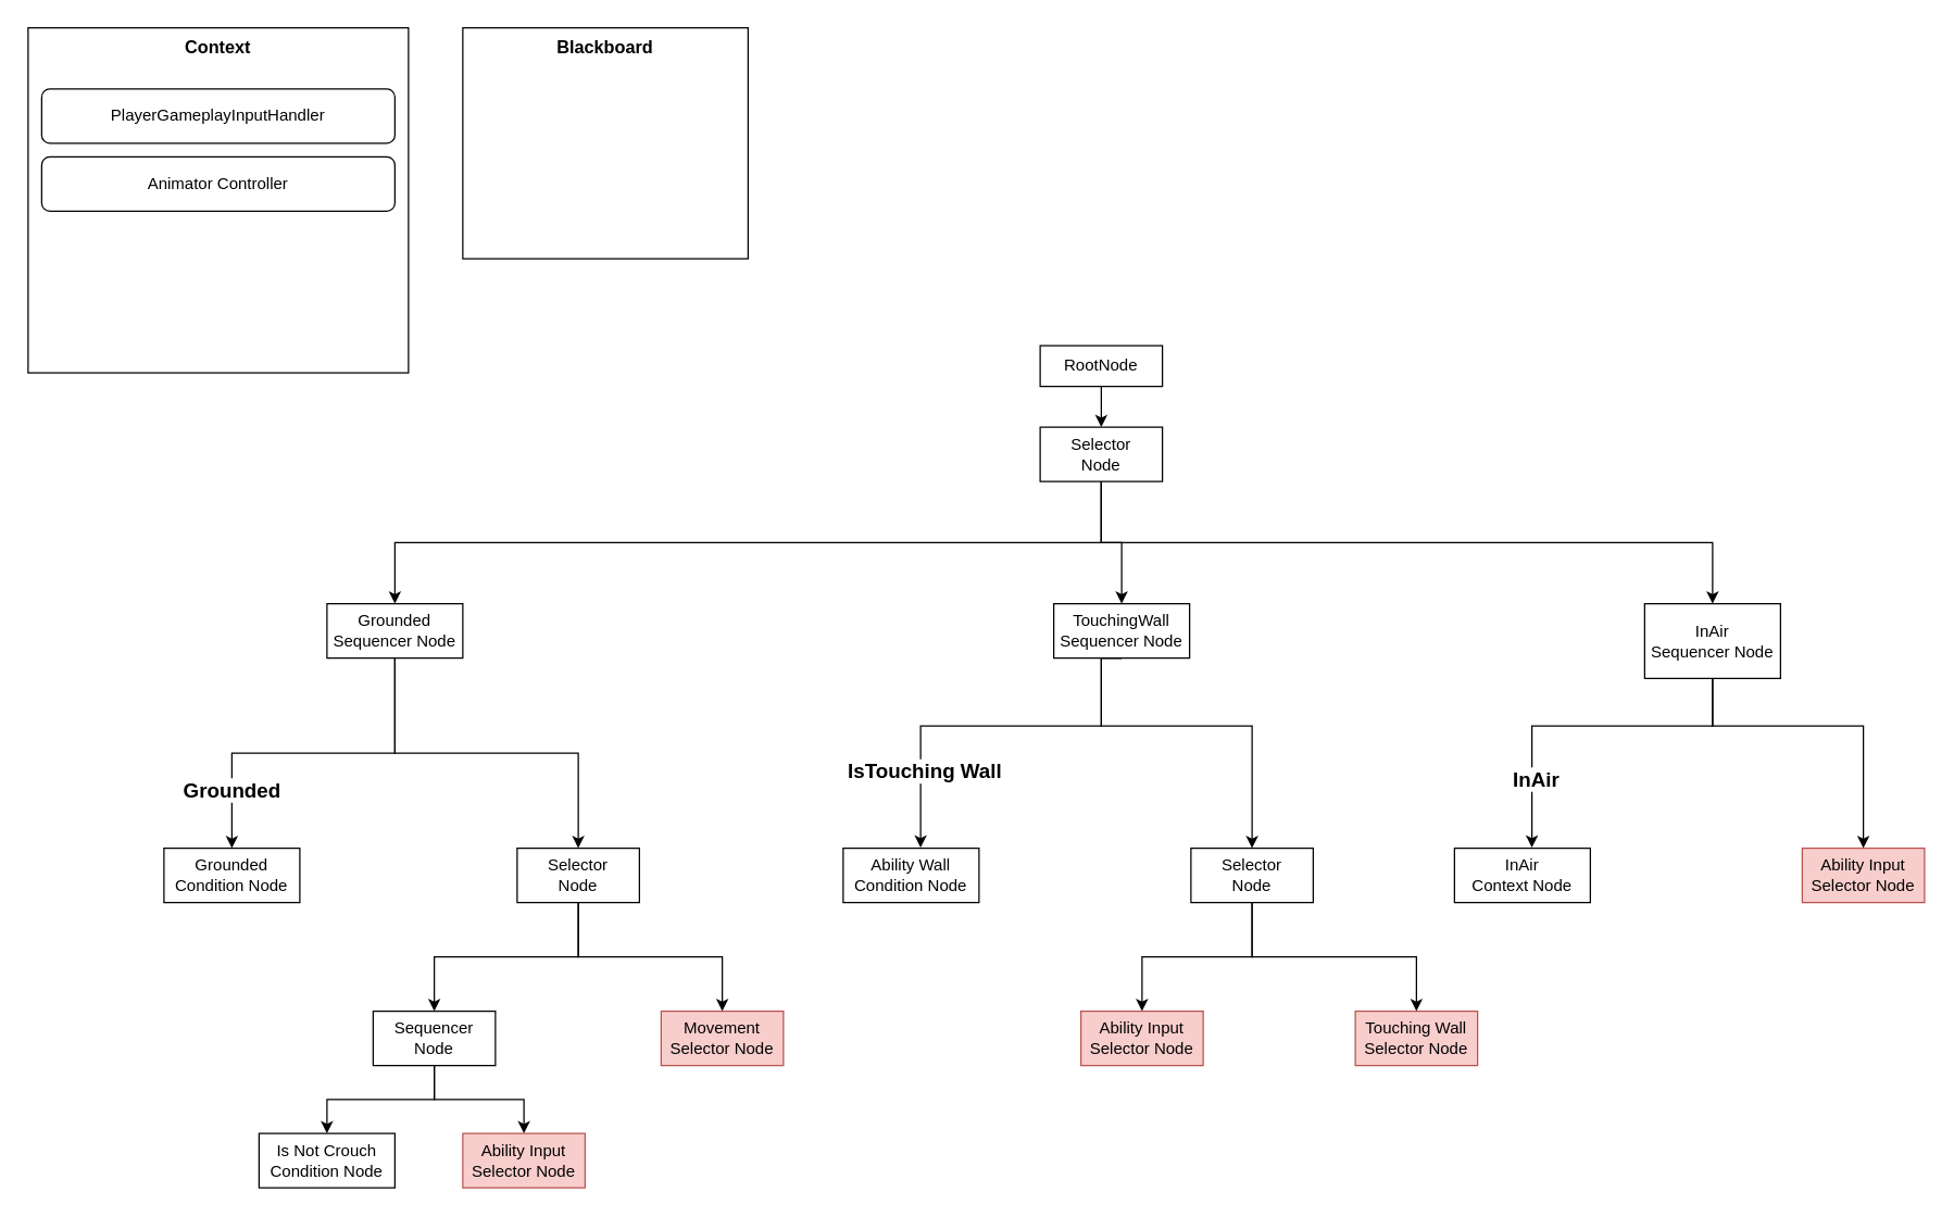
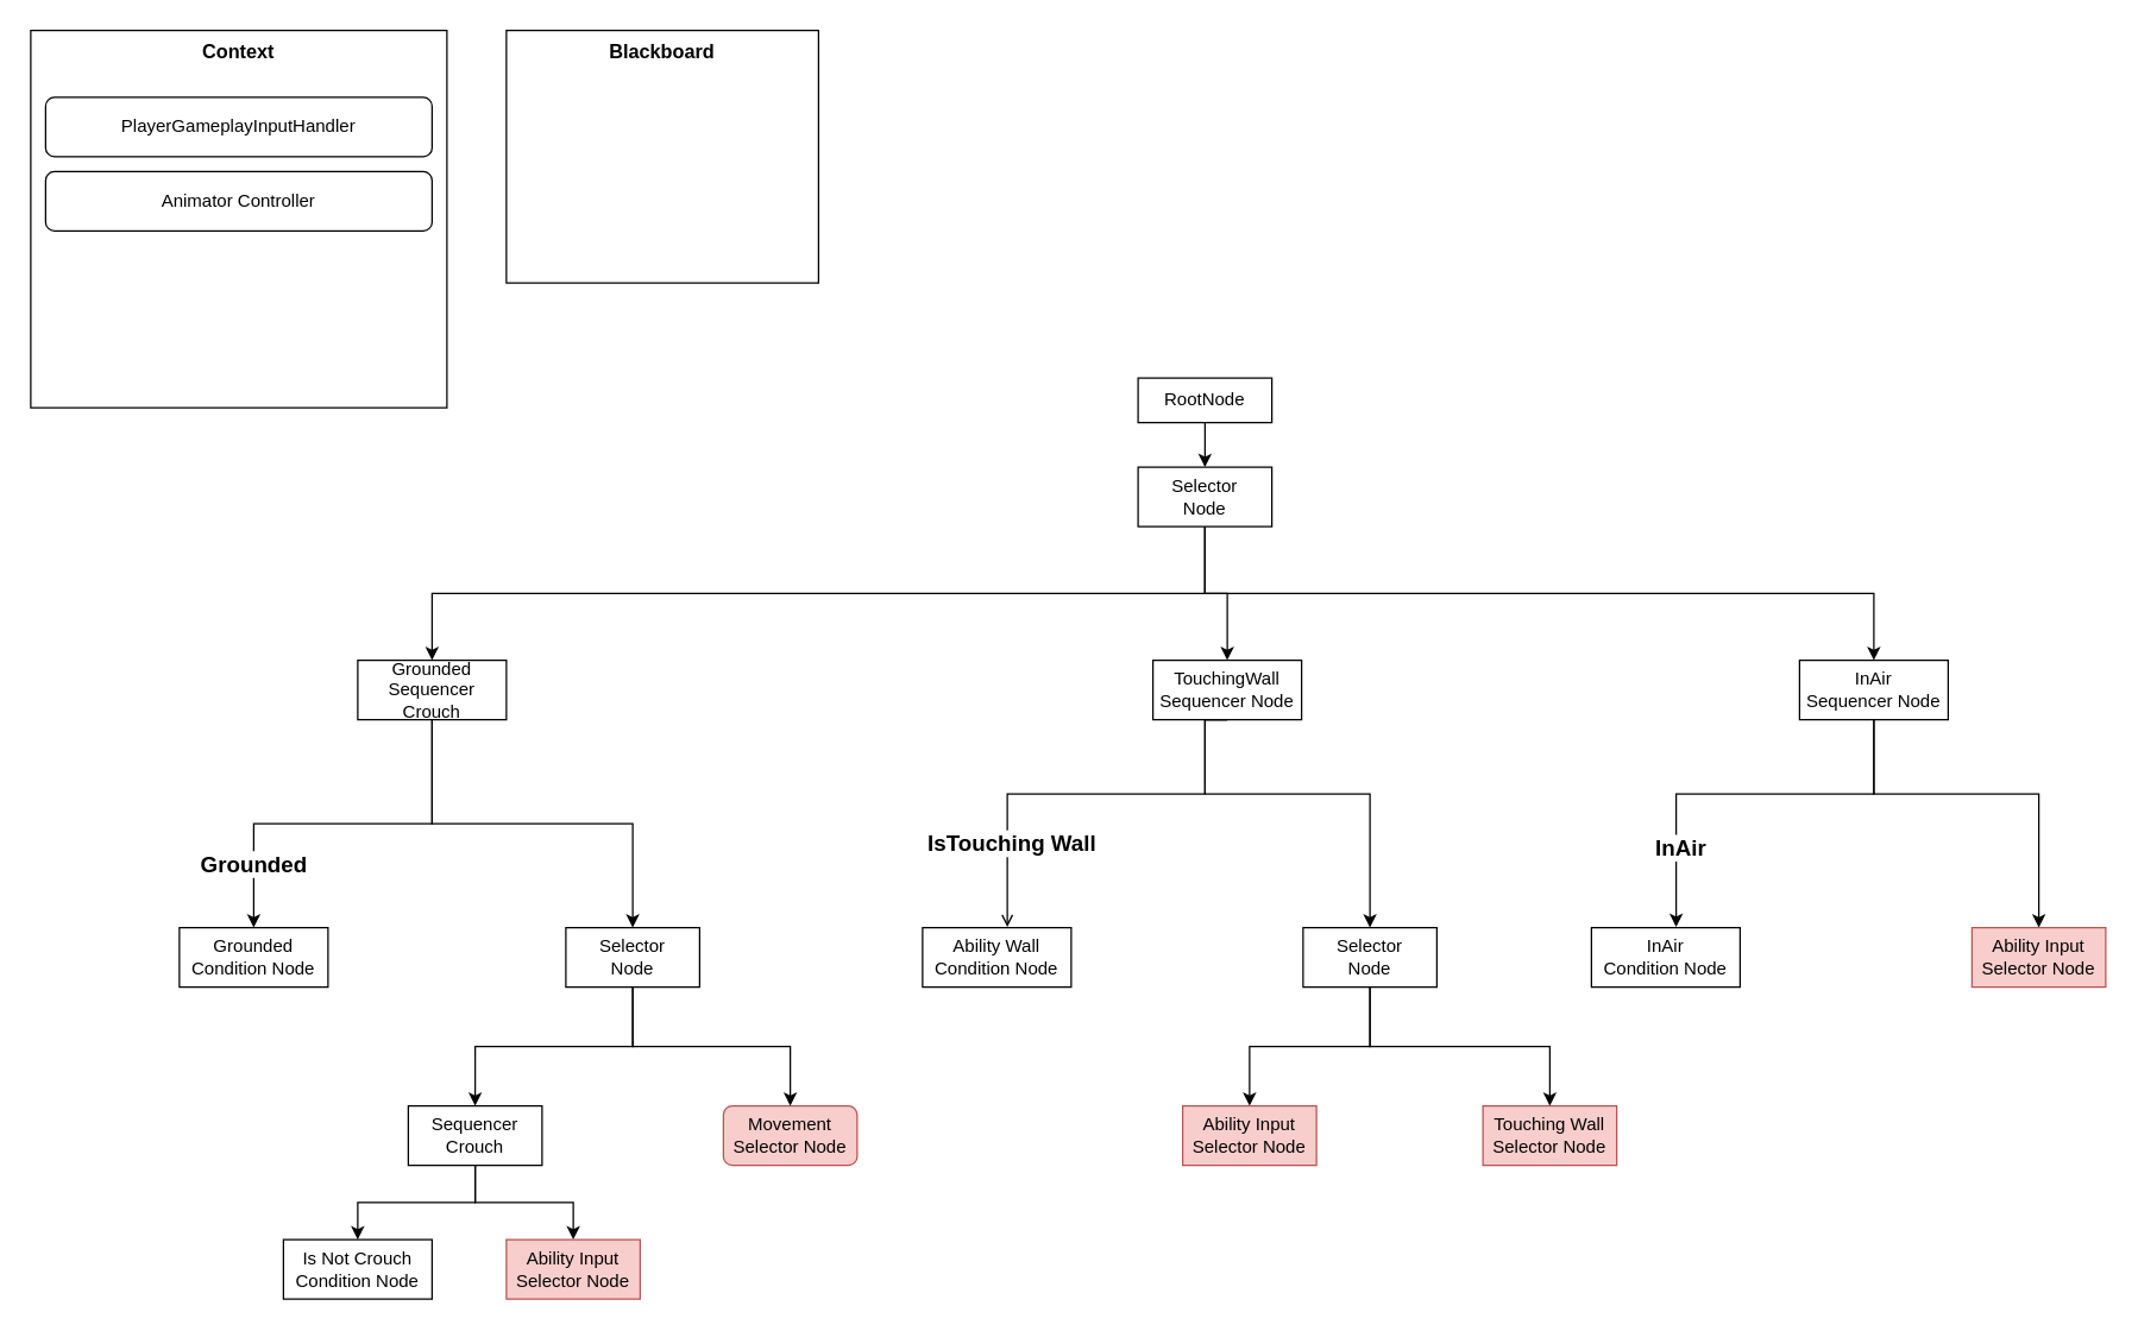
- <mxCell id="15" value="Grounded&lt;br&gt;Sequencer Node" style="rounded=0;whiteSpace=wrap;html=1;" parent="1" vertex="1"><mxGeometry x="240" y="444" width="100" height="40" as="geometry" /></mxCell>
+ <mxCell id="15" value="Grounded&lt;br&gt;Sequencer Crouch" style="rounded=0;whiteSpace=wrap;html=1;" parent="1" vertex="1"><mxGeometry x="240" y="444" width="100" height="40" as="geometry" /></mxCell>
- <mxCell id="35" value="InAir&lt;br&gt;Sequencer Node" style="rounded=0;whiteSpace=wrap;html=1;" parent="1" vertex="1"><mxGeometry x="1210" y="444" width="100" height="55" as="geometry" /></mxCell>
+ <mxCell id="35" value="InAir&lt;br&gt;Sequencer Node" style="rounded=0;whiteSpace=wrap;html=1;" parent="1" vertex="1"><mxGeometry x="1210" y="444" width="100" height="40" as="geometry" /></mxCell>
- <mxCell id="28" style="edgeStyle=orthogonalEdgeStyle;rounded=0;orthogonalLoop=1;jettySize=auto;html=1;entryX=0.57;entryY=-0.012;entryDx=0;entryDy=0;entryPerimeter=0;exitX=0.5;exitY=1;exitDx=0;exitDy=0;" parent="1" source="25" target="26" edge="1"><mxGeometry relative="1" as="geometry"><Array as="points"><mxPoint x="810" y="534" /><mxPoint x="677" y="534" /></Array></mxGeometry></mxCell>
+ <mxCell id="28" style="edgeStyle=orthogonalEdgeStyle;rounded=0;orthogonalLoop=1;jettySize=auto;html=1;entryX=0.57;entryY=-0.012;entryDx=0;entryDy=0;entryPerimeter=0;exitX=0.5;exitY=1;exitDx=0;exitDy=0;endArrow=open;" parent="1" source="25" target="26" edge="1"><mxGeometry relative="1" as="geometry"><Array as="points"><mxPoint x="810" y="534" /><mxPoint x="677" y="534" /></Array></mxGeometry></mxCell>
- <mxCell id="36" value="InAir&lt;br&gt;Context Node" style="rounded=0;whiteSpace=wrap;html=1;" parent="1" vertex="1"><mxGeometry x="1070" y="624" width="100" height="40" as="geometry" /></mxCell>
+ <mxCell id="36" value="InAir&lt;br&gt;Condition Node" style="rounded=0;whiteSpace=wrap;html=1;" parent="1" vertex="1"><mxGeometry x="1070" y="624" width="100" height="40" as="geometry" /></mxCell>
- <mxCell id="21" value="Sequencer Node" style="rounded=0;whiteSpace=wrap;html=1;" parent="1" vertex="1"><mxGeometry x="274" y="744" width="90" height="40" as="geometry" /></mxCell>
+ <mxCell id="21" value="Sequencer Crouch" style="rounded=0;whiteSpace=wrap;html=1;" parent="1" vertex="1"><mxGeometry x="274" y="744" width="90" height="40" as="geometry" /></mxCell>
- <mxCell id="22" value="Movement&lt;br&gt;Selector Node" style="rounded=0;whiteSpace=wrap;html=1;fillColor=#f8cecc;strokeColor=#b85450;" parent="1" vertex="1"><mxGeometry x="486" y="744" width="90" height="40" as="geometry" /></mxCell>
+ <mxCell id="22" value="Movement&lt;br&gt;Selector Node" style="whiteSpace=wrap;html=1;fillColor=#f8cecc;strokeColor=#b85450;rounded=1;" parent="1" vertex="1"><mxGeometry x="486" y="744" width="90" height="40" as="geometry" /></mxCell>
